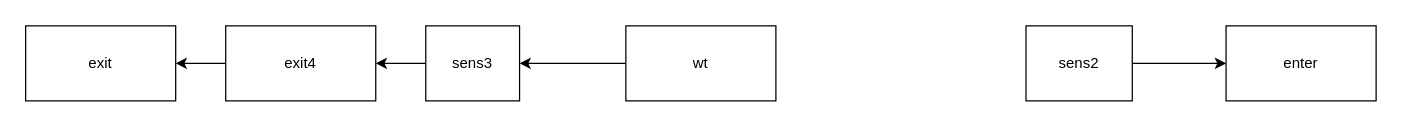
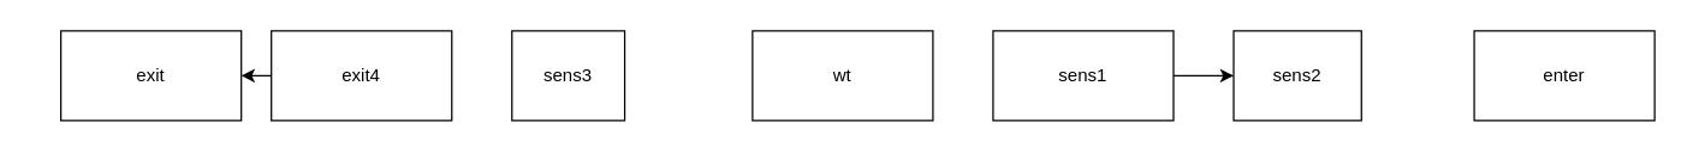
- <mxCell id="13" value="exit" style="rounded=0;whiteSpace=wrap;html=1;" vertex="1" parent="1"><mxGeometry x="20" y="20" width="120" height="60" as="geometry" /></mxCell>
+ <mxCell id="13" value="exit" style="rounded=0;whiteSpace=wrap;html=1;" vertex="1" parent="1"><mxGeometry x="40" y="20" width="120" height="60" as="geometry" /></mxCell>
- <mxCell id="6" style="edgeStyle=orthogonalEdgeStyle;rounded=0;orthogonalLoop=1;jettySize=auto;html=1;exitX=0;exitY=0.5;exitDx=0;exitDy=0;entryX=1;entryY=0.5;entryDx=0;entryDy=0;" edge="1" parent="1" source="7" target="11"><mxGeometry relative="1" as="geometry" /></mxCell>
- <mxCell id="2" style="edgeStyle=orthogonalEdgeStyle;rounded=0;orthogonalLoop=1;jettySize=auto;html=1;exitX=0;exitY=0.5;exitDx=0;exitDy=0;entryX=1;entryY=0.5;entryDx=0;entryDy=0;" edge="1" parent="1" source="3" target="7"><mxGeometry relative="1" as="geometry" /></mxCell>
+ <mxCell id="5" value="sens1" style="rounded=0;whiteSpace=wrap;html=1;" vertex="1" parent="1"><mxGeometry x="660" y="20" width="120" height="60" as="geometry" /></mxCell>
+ <mxCell id="4" style="edgeStyle=orthogonalEdgeStyle;rounded=0;orthogonalLoop=1;jettySize=auto;html=1;exitX=1;exitY=0.5;exitDx=0;exitDy=0;entryX=0;entryY=0.5;entryDx=0;entryDy=0;" edge="1" parent="1" source="5" target="9"><mxGeometry relative="1" as="geometry" /></mxCell>
- <mxCell id="8" style="edgeStyle=orthogonalEdgeStyle;rounded=0;orthogonalLoop=1;jettySize=auto;html=1;exitX=1;exitY=0.5;exitDx=0;exitDy=0;entryX=0;entryY=0.5;entryDx=0;entryDy=0;" edge="1" parent="1" source="9" target="12"><mxGeometry relative="1" as="geometry" /></mxCell>
